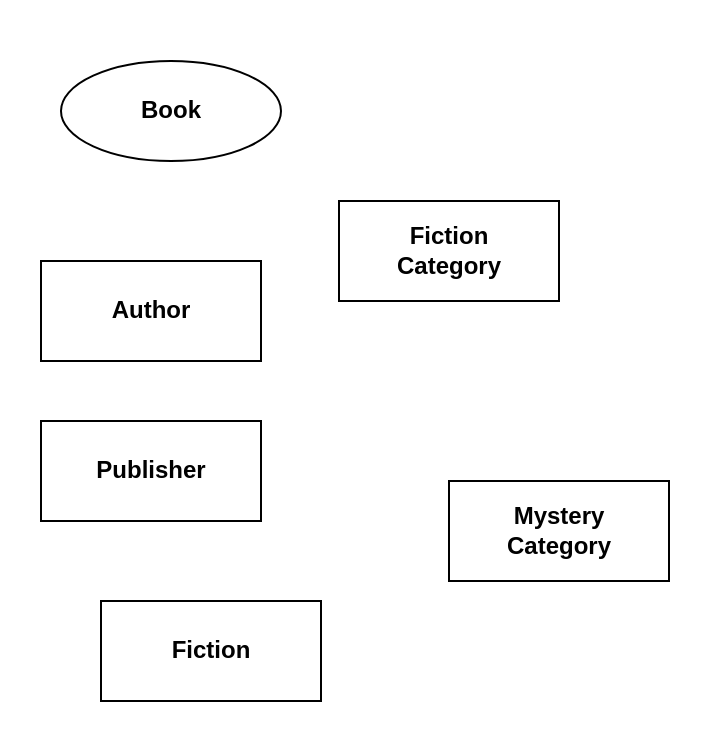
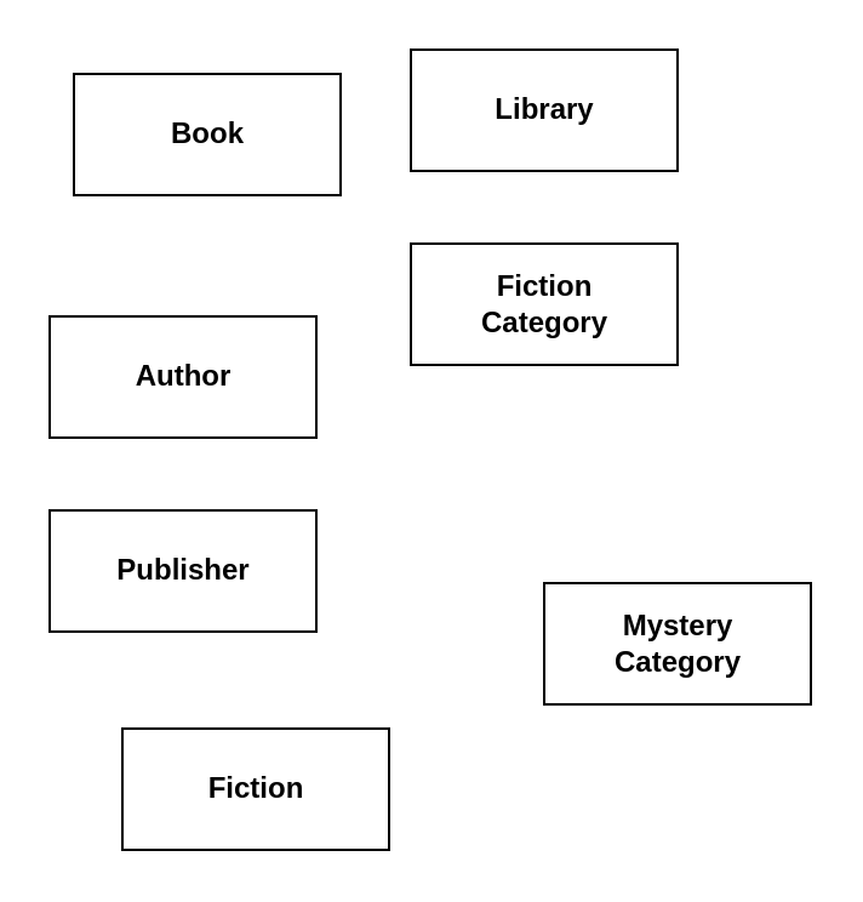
+ <mxCell id="5" value="Library" style="html=1;fontStyle=1" vertex="1" parent="1"><mxGeometry x="169" y="20" width="110" height="50" as="geometry" /></mxCell>
- <mxCell id="2" value="Book" style="ellipse;html=1;fontStyle=1;" vertex="1" parent="1"><mxGeometry x="30" y="30" width="110" height="50" as="geometry" /></mxCell>
+ <mxCell id="2" value="Book" style="html=1;fontStyle=1" vertex="1" parent="1"><mxGeometry x="30" y="30" width="110" height="50" as="geometry" /></mxCell>
